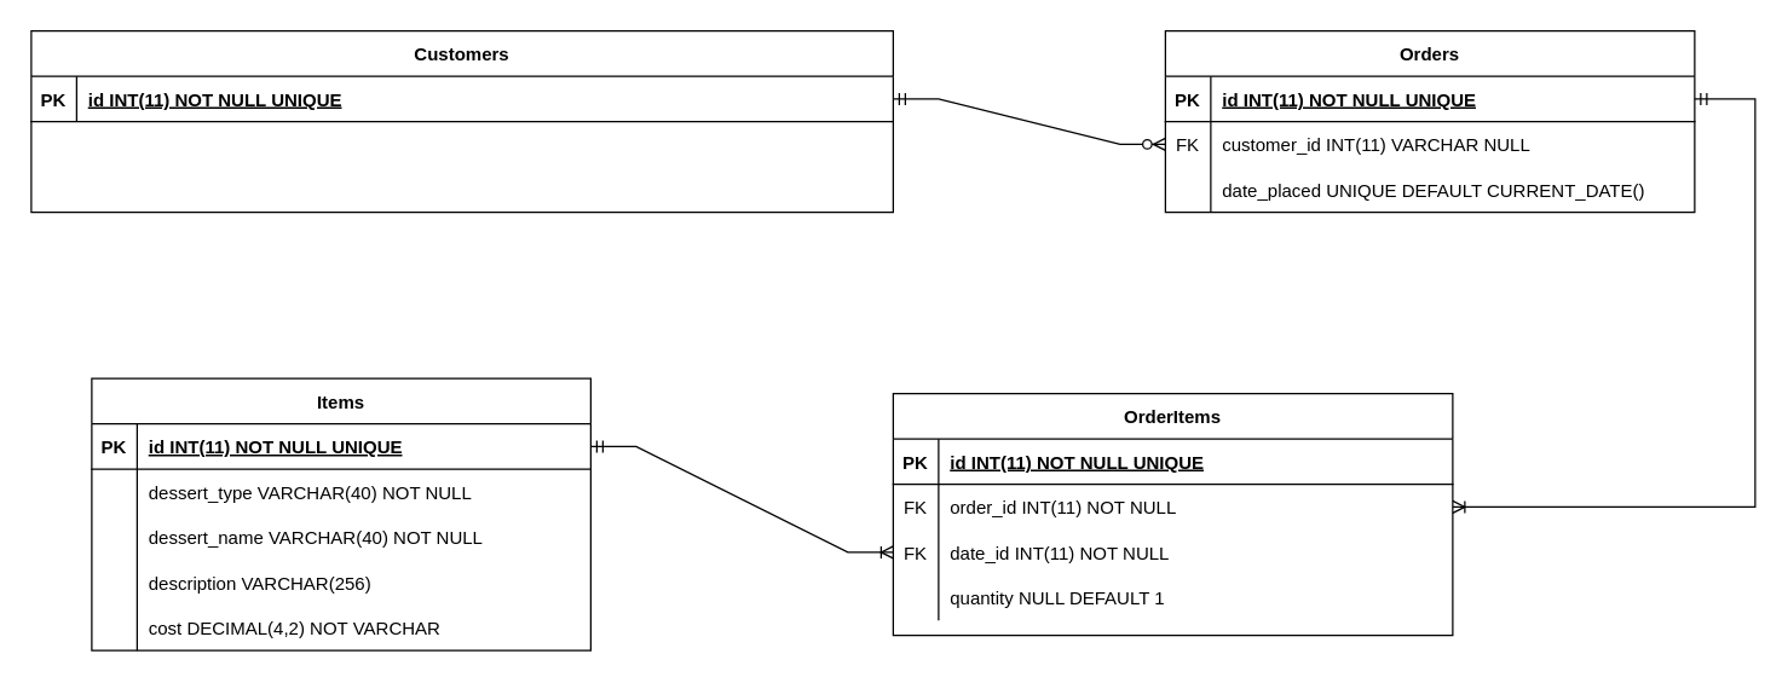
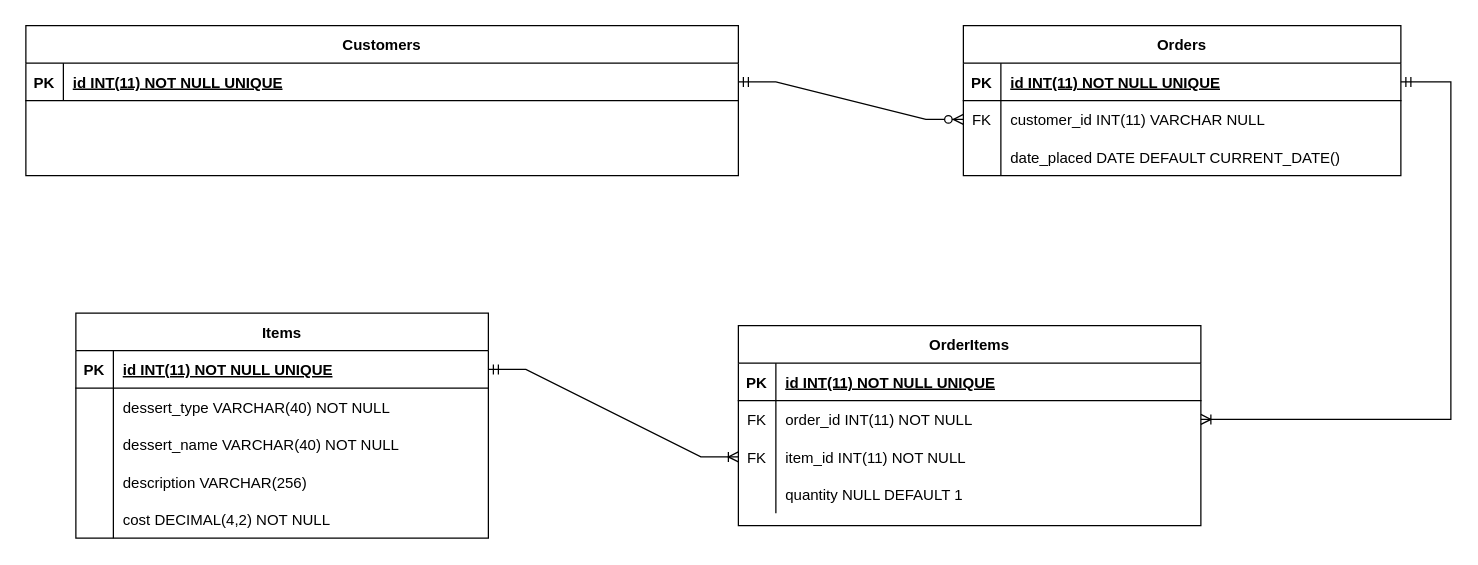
- <mxCell id="48" value="date_placed UNIQUE DEFAULT CURRENT_DATE()" style="shape=partialRectangle;connectable=0;fillColor=none;top=0;left=0;bottom=0;right=0;align=left;spacingLeft=6;overflow=hidden;" vertex="1" parent="46"><mxGeometry x="30" width="320" height="30" as="geometry"><mxRectangle width="320" height="30" as="alternateBounds" /></mxGeometry></mxCell>
+ <mxCell id="48" value="date_placed DATE DEFAULT CURRENT_DATE()" style="shape=partialRectangle;connectable=0;fillColor=none;top=0;left=0;bottom=0;right=0;align=left;spacingLeft=6;overflow=hidden;" vertex="1" parent="46"><mxGeometry x="30" width="320" height="30" as="geometry"><mxRectangle width="320" height="30" as="alternateBounds" /></mxGeometry></mxCell>
- <mxCell id="35" value="date_id INT(11) NOT NULL" style="shape=partialRectangle;connectable=0;fillColor=none;top=0;left=0;bottom=0;right=0;align=left;spacingLeft=6;overflow=hidden;" vertex="1" parent="33"><mxGeometry x="30" width="340" height="30" as="geometry"><mxRectangle width="340" height="30" as="alternateBounds" /></mxGeometry></mxCell>
+ <mxCell id="35" value="item_id INT(11) NOT NULL" style="shape=partialRectangle;connectable=0;fillColor=none;top=0;left=0;bottom=0;right=0;align=left;spacingLeft=6;overflow=hidden;" vertex="1" parent="33"><mxGeometry x="30" width="340" height="30" as="geometry"><mxRectangle width="340" height="30" as="alternateBounds" /></mxGeometry></mxCell>
- <mxCell id="25" value="cost DECIMAL(4,2) NOT VARCHAR" style="shape=partialRectangle;connectable=0;fillColor=none;top=0;left=0;bottom=0;right=0;align=left;spacingLeft=6;overflow=hidden;" vertex="1" parent="23"><mxGeometry x="30" width="300" height="30" as="geometry"><mxRectangle width="300" height="30" as="alternateBounds" /></mxGeometry></mxCell>
+ <mxCell id="25" value="cost DECIMAL(4,2) NOT NULL" style="shape=partialRectangle;connectable=0;fillColor=none;top=0;left=0;bottom=0;right=0;align=left;spacingLeft=6;overflow=hidden;" vertex="1" parent="23"><mxGeometry x="30" width="300" height="30" as="geometry"><mxRectangle width="300" height="30" as="alternateBounds" /></mxGeometry></mxCell>
